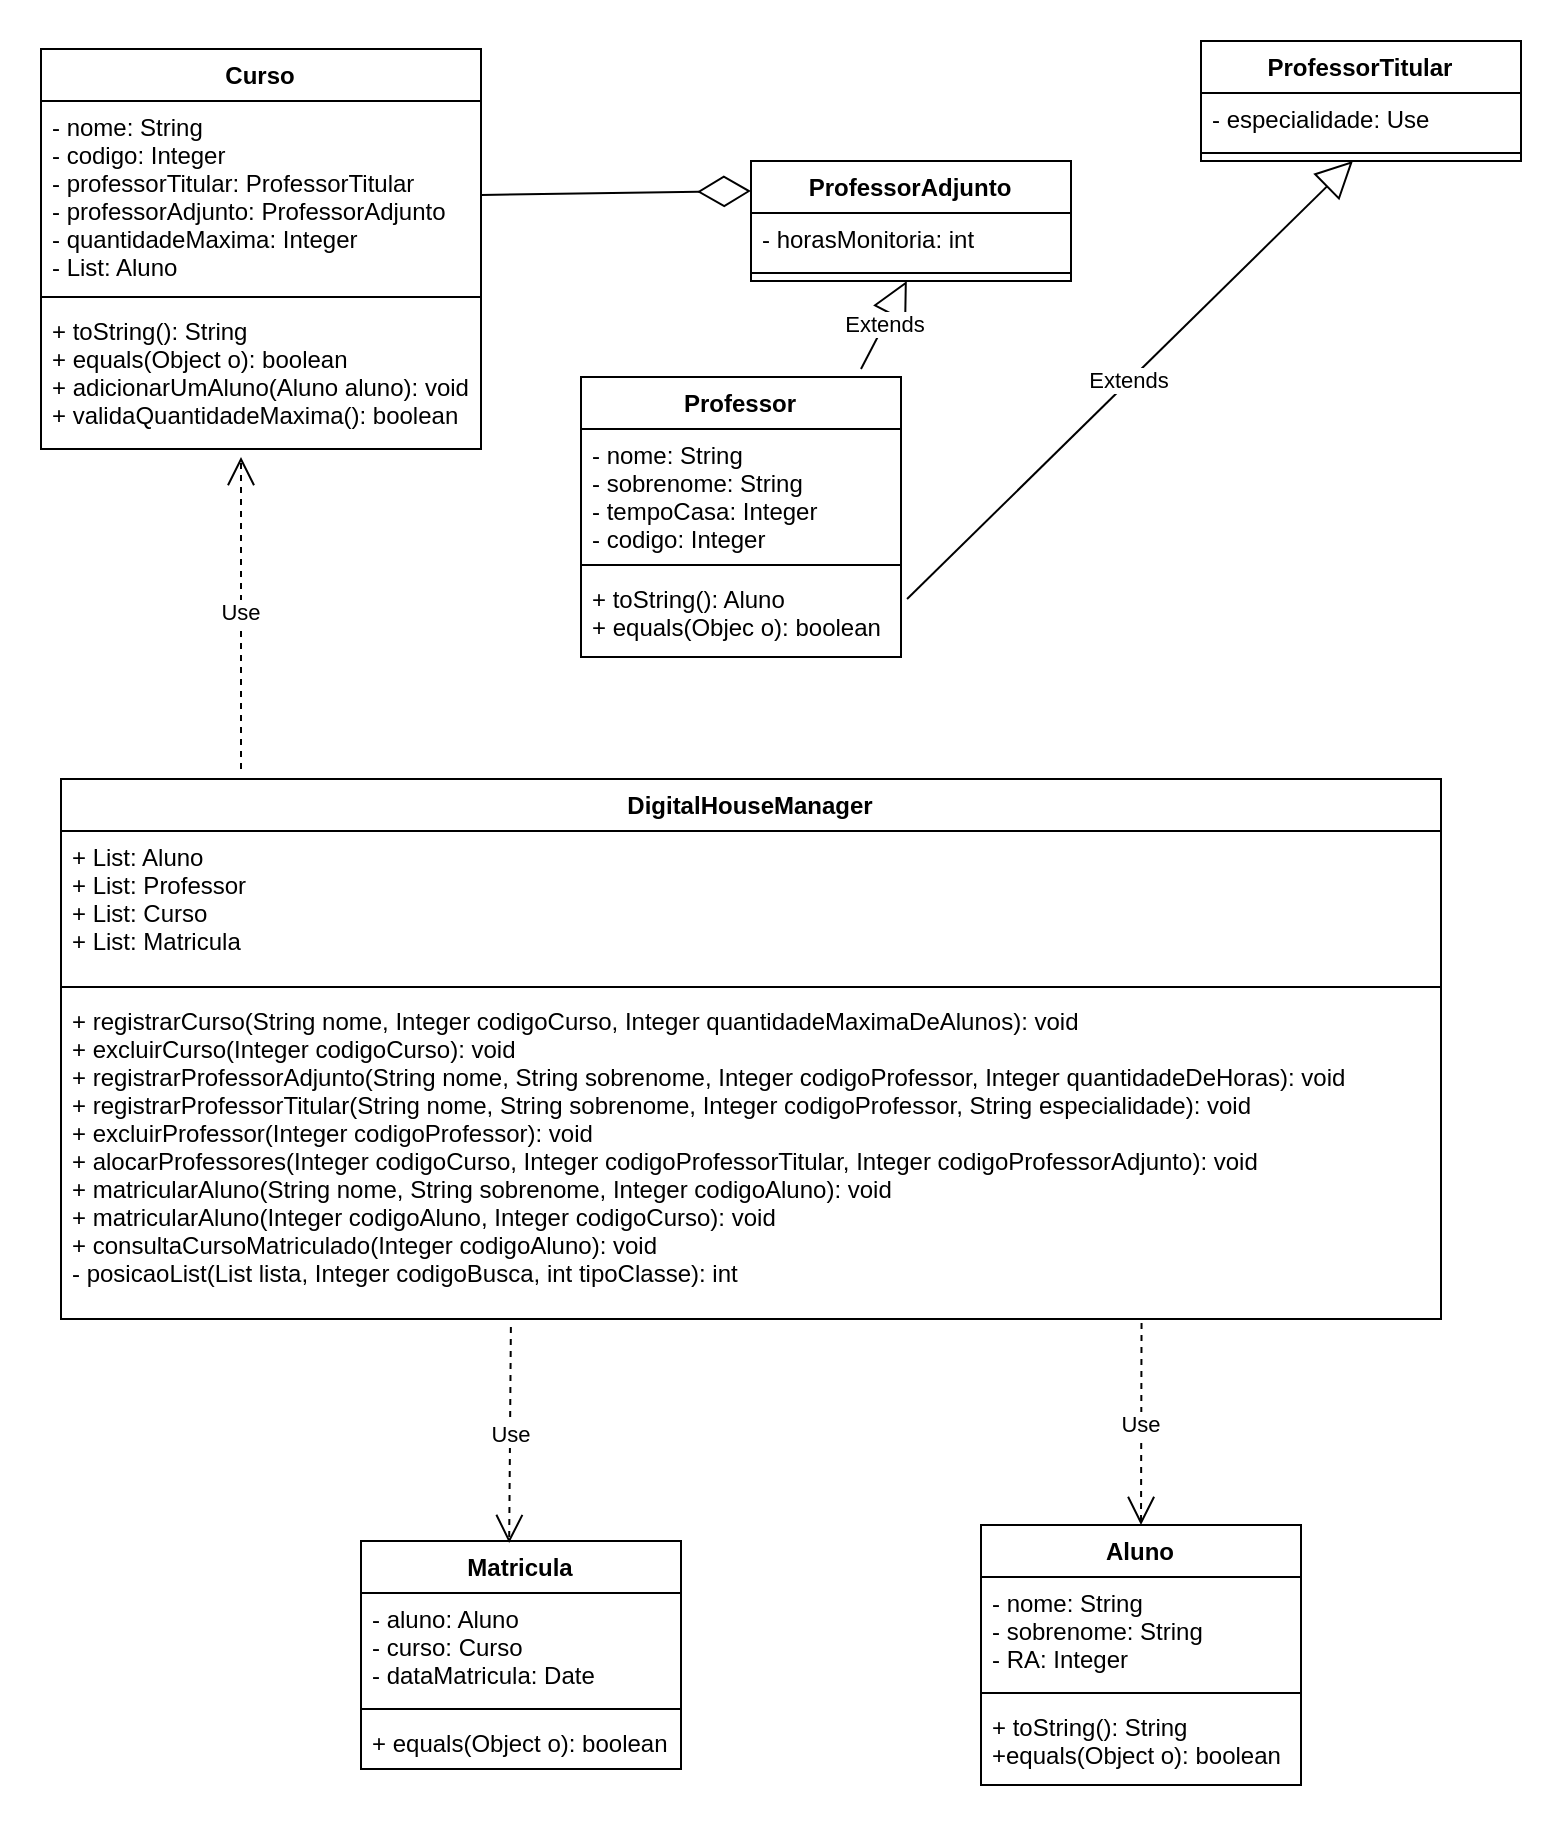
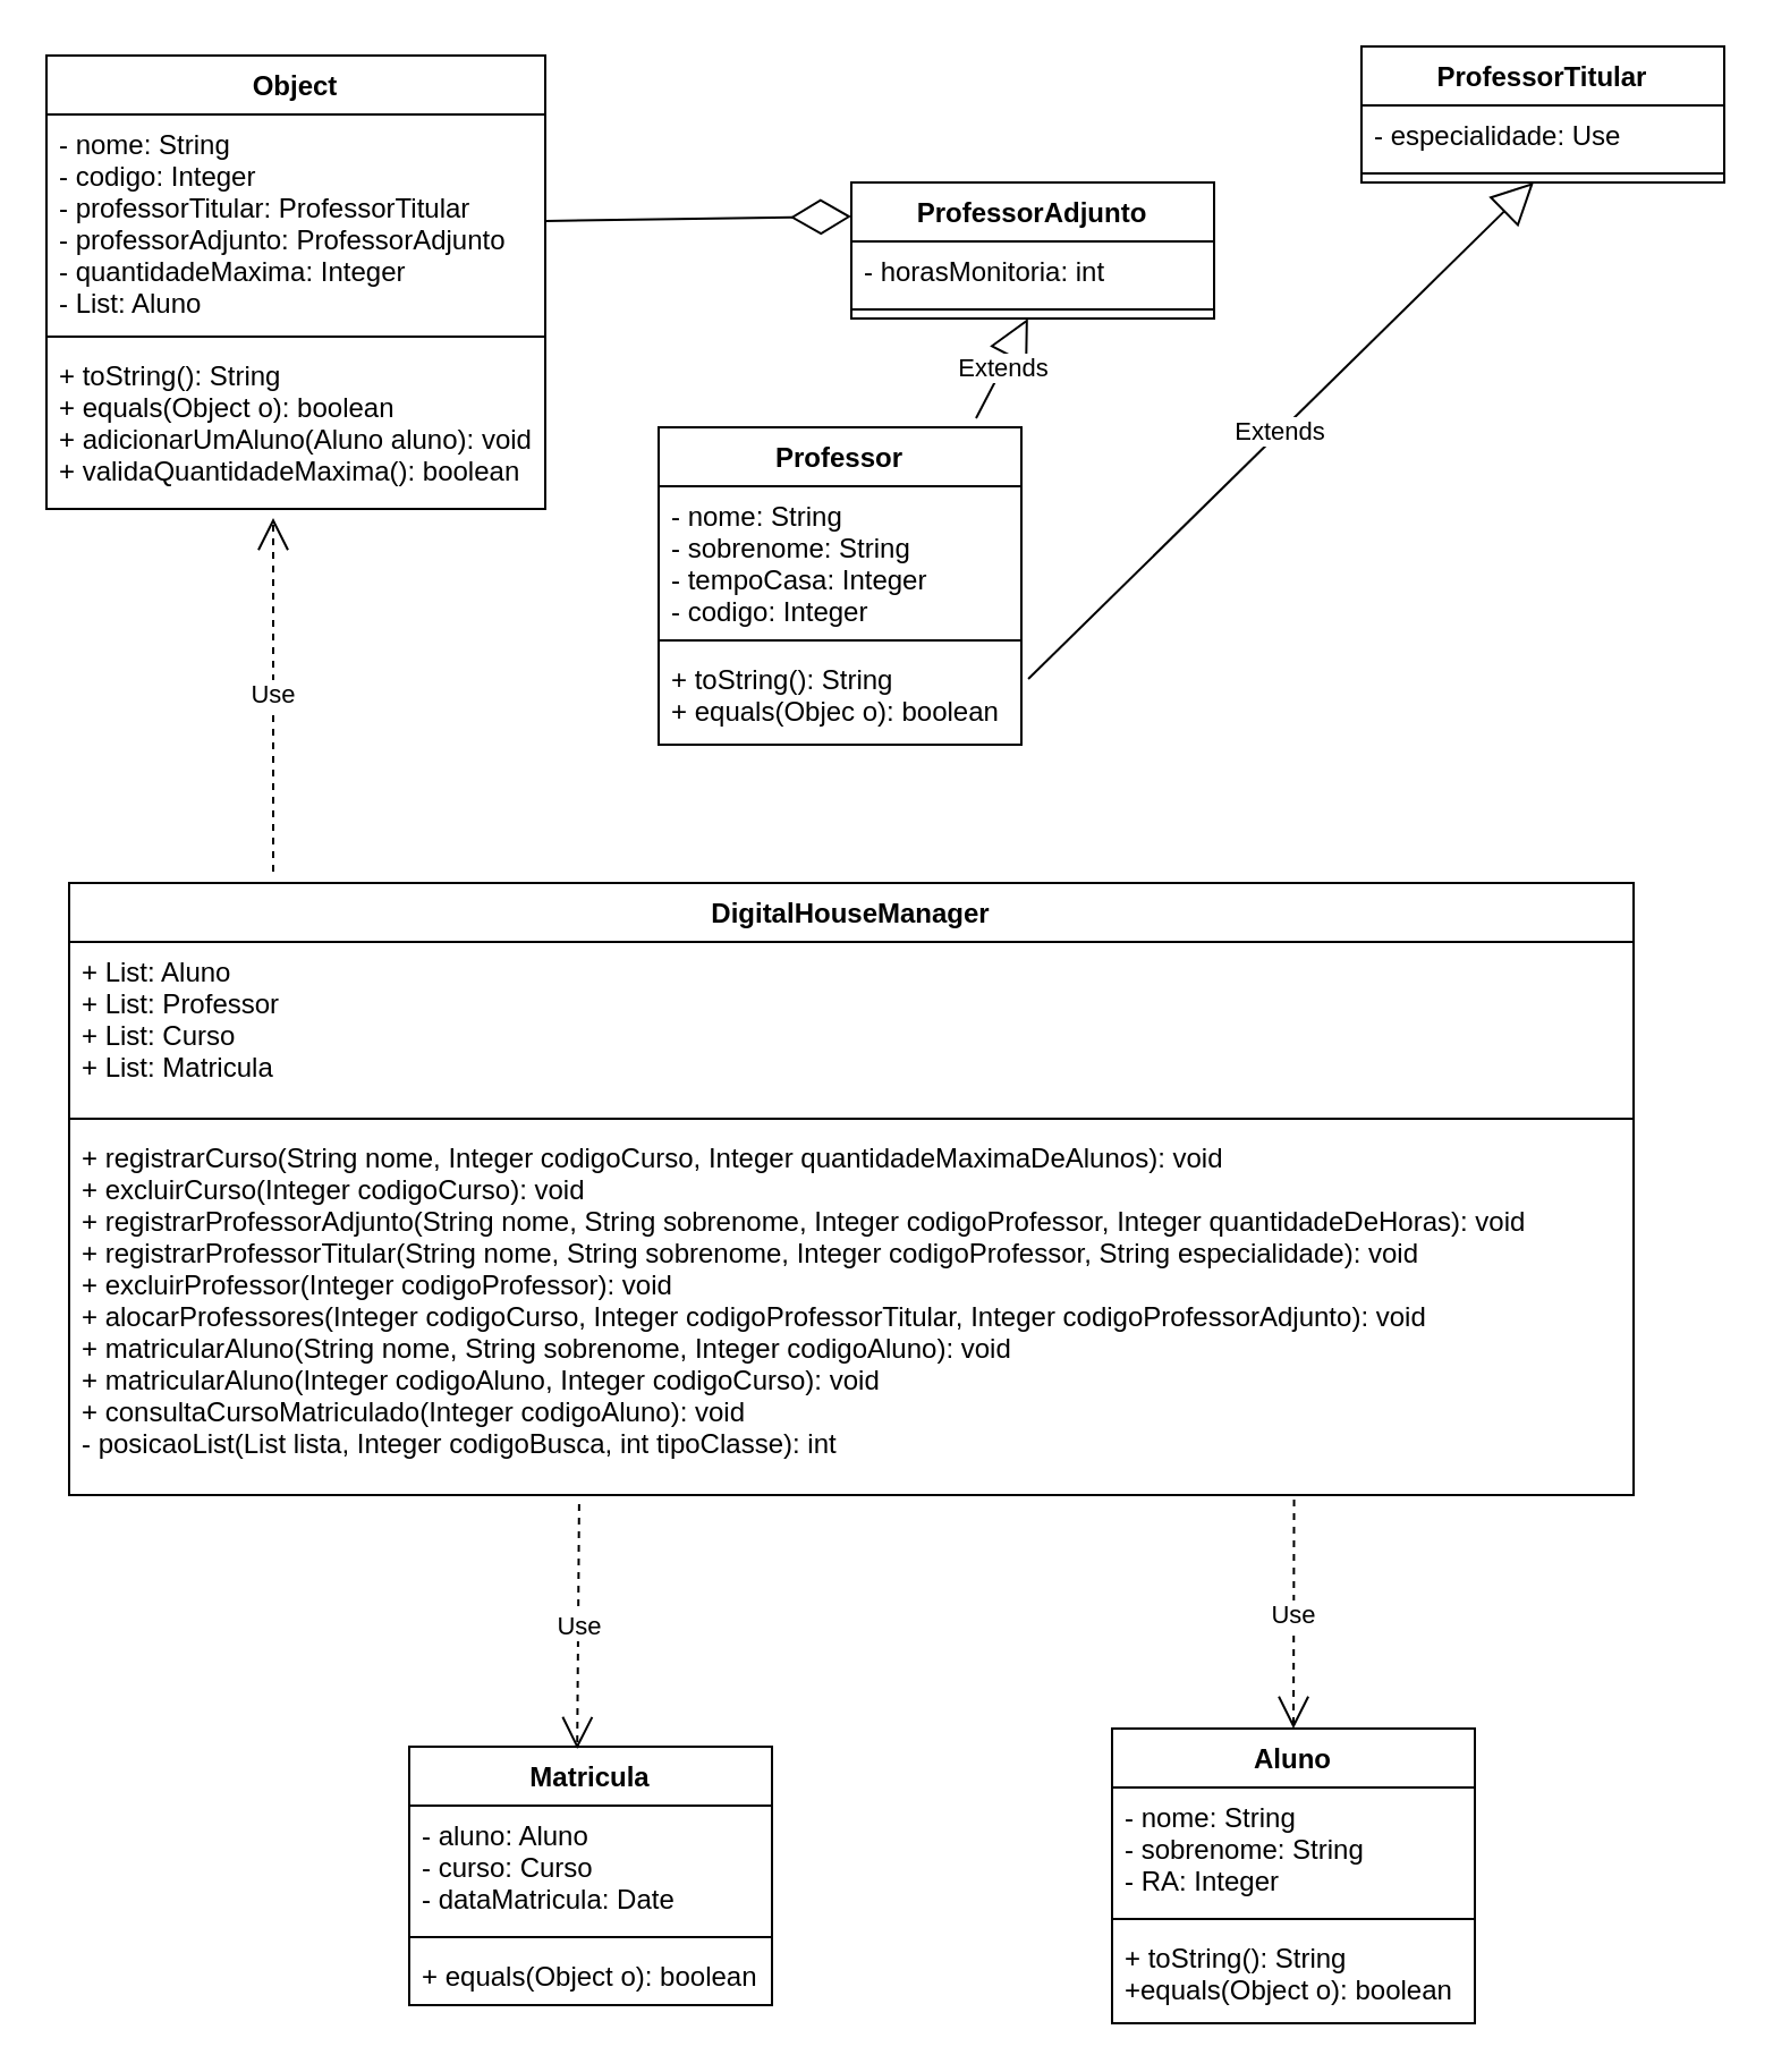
- <mxCell id="2" value="Curso" style="swimlane;fontStyle=1;align=center;verticalAlign=top;childLayout=stackLayout;horizontal=1;startSize=26;horizontalStack=0;resizeParent=1;resizeParentMax=0;resizeLast=0;collapsible=1;marginBottom=0;" vertex="1" parent="1"><mxGeometry x="20" y="24" width="220" height="200" as="geometry" /></mxCell>
+ <mxCell id="2" value="Object" style="swimlane;fontStyle=1;align=center;verticalAlign=top;childLayout=stackLayout;horizontal=1;startSize=26;horizontalStack=0;resizeParent=1;resizeParentMax=0;resizeLast=0;collapsible=1;marginBottom=0;" vertex="1" parent="1"><mxGeometry x="20" y="24" width="220" height="200" as="geometry" /></mxCell>
- <mxCell id="19" value="+ toString(): Aluno&#10;+ equals(Objec o): boolean&#10;&#10;" style="text;strokeColor=none;fillColor=none;align=left;verticalAlign=top;spacingLeft=4;spacingRight=4;overflow=hidden;rotatable=0;points=[[0,0.5],[1,0.5]];portConstraint=eastwest;" vertex="1" parent="16"><mxGeometry y="98" width="160" height="42" as="geometry" /></mxCell>
+ <mxCell id="19" value="+ toString(): String&#10;+ equals(Objec o): boolean&#10;&#10;" style="text;strokeColor=none;fillColor=none;align=left;verticalAlign=top;spacingLeft=4;spacingRight=4;overflow=hidden;rotatable=0;points=[[0,0.5],[1,0.5]];portConstraint=eastwest;" vertex="1" parent="16"><mxGeometry y="98" width="160" height="42" as="geometry" /></mxCell>
